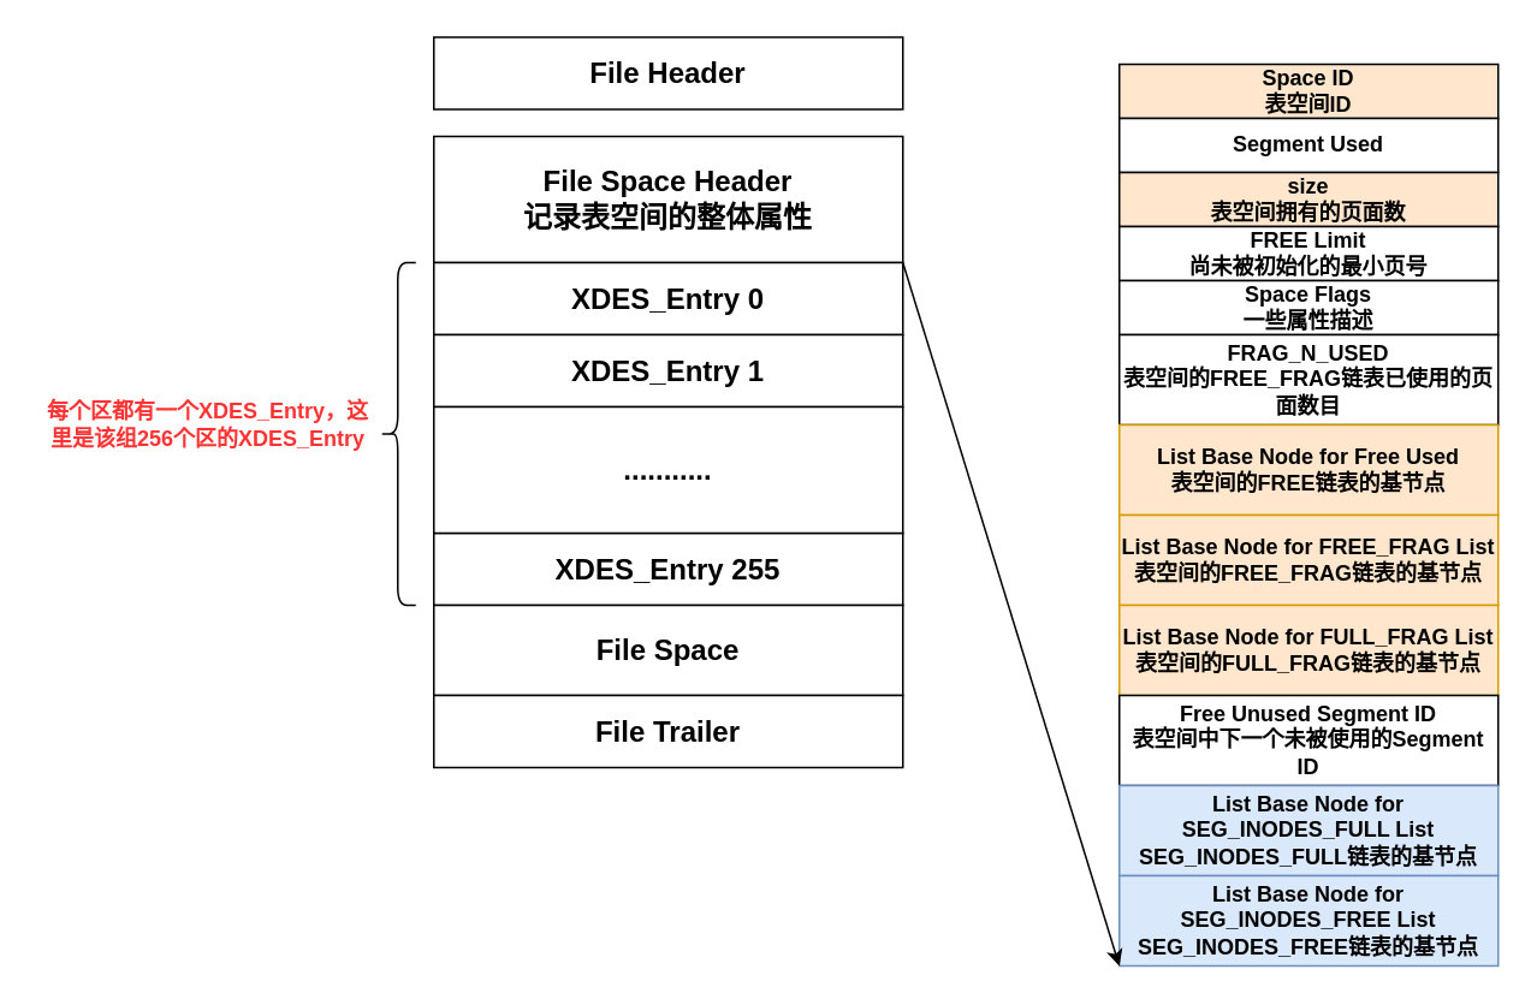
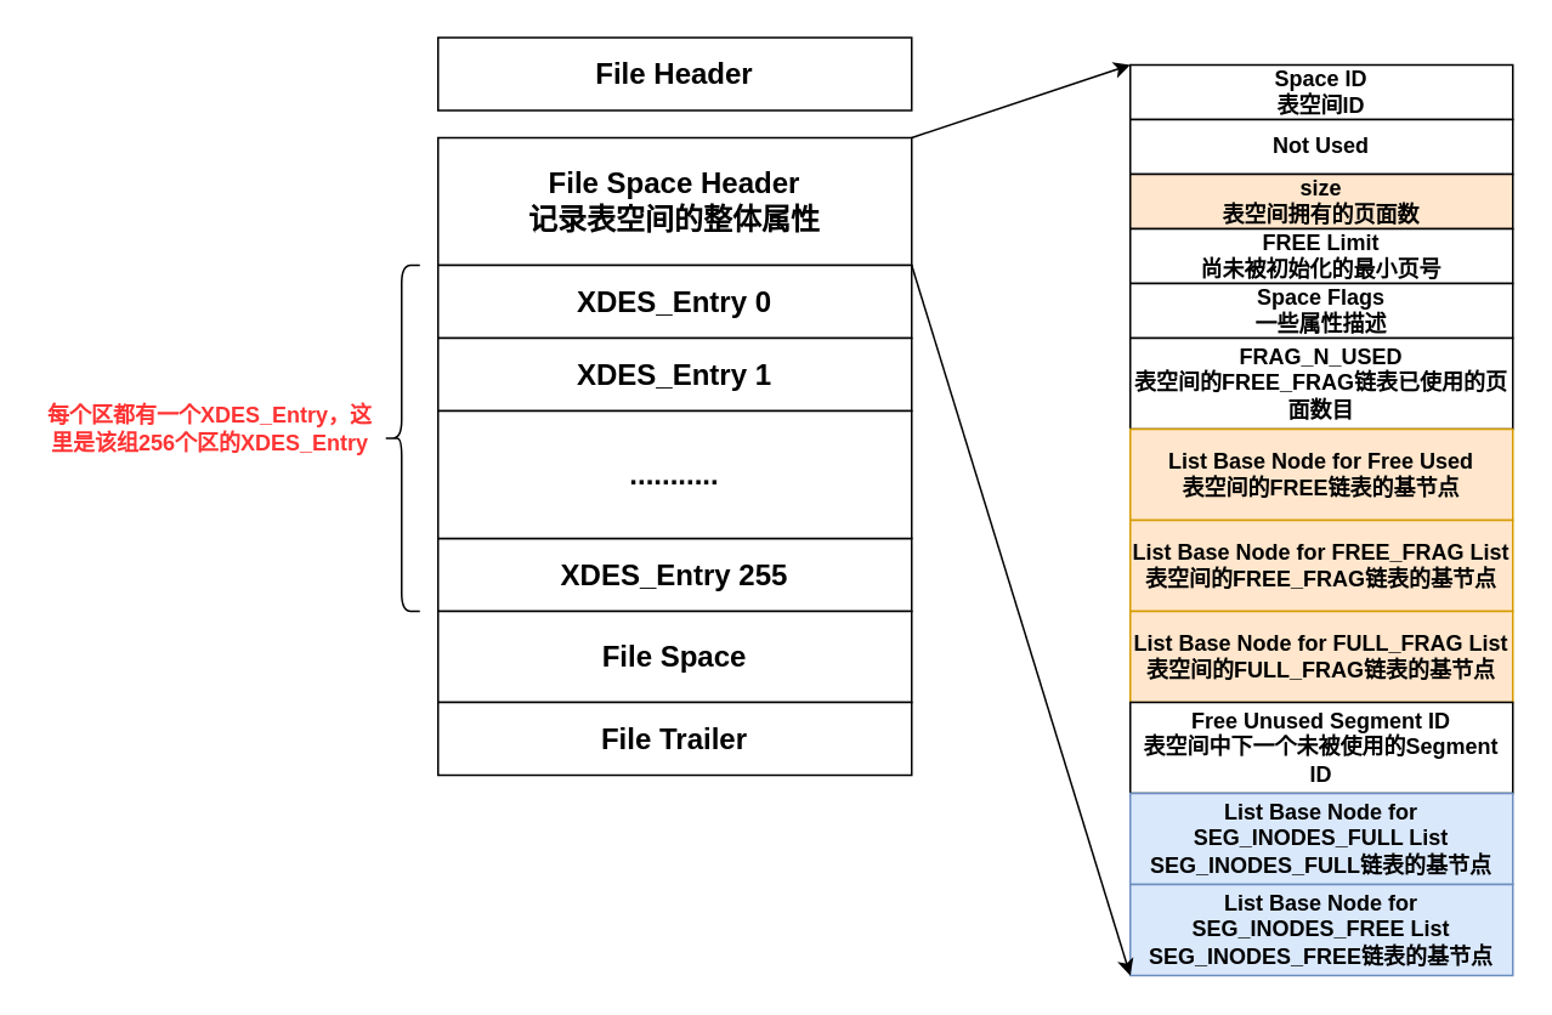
- <mxCell id="12" value="&lt;b&gt;Space ID&lt;br&gt;表空间ID&lt;br&gt;&lt;/b&gt;" style="rounded=0;whiteSpace=wrap;html=1;fillColor=#ffe6cc;" vertex="1" parent="1"><mxGeometry x="620" y="35" width="210" height="30" as="geometry" /></mxCell>
+ <mxCell id="12" value="&lt;b&gt;Space ID&lt;br&gt;表空间ID&lt;br&gt;&lt;/b&gt;" style="rounded=0;whiteSpace=wrap;html=1;" vertex="1" parent="1"><mxGeometry x="620" y="35" width="210" height="30" as="geometry" /></mxCell>
+ <mxCell id="24" value="" style="endArrow=classic;html=1;exitX=1;exitY=0;exitDx=0;exitDy=0;entryX=0;entryY=0;entryDx=0;entryDy=0;entryPerimeter=0;" edge="1" parent="1" source="3" target="12"><mxGeometry width="50" height="50" relative="1" as="geometry"><mxPoint x="510" y="95" as="sourcePoint" /><mxPoint x="560" y="45" as="targetPoint" /></mxGeometry></mxCell>
- <mxCell id="13" value="&lt;b&gt;Segment Used&lt;br&gt;&lt;/b&gt;" style="rounded=0;whiteSpace=wrap;html=1;" vertex="1" parent="1"><mxGeometry x="620" y="65" width="210" height="30" as="geometry" /></mxCell>
+ <mxCell id="13" value="&lt;b&gt;Not Used&lt;br&gt;&lt;/b&gt;" style="rounded=0;whiteSpace=wrap;html=1;" vertex="1" parent="1"><mxGeometry x="620" y="65" width="210" height="30" as="geometry" /></mxCell>
